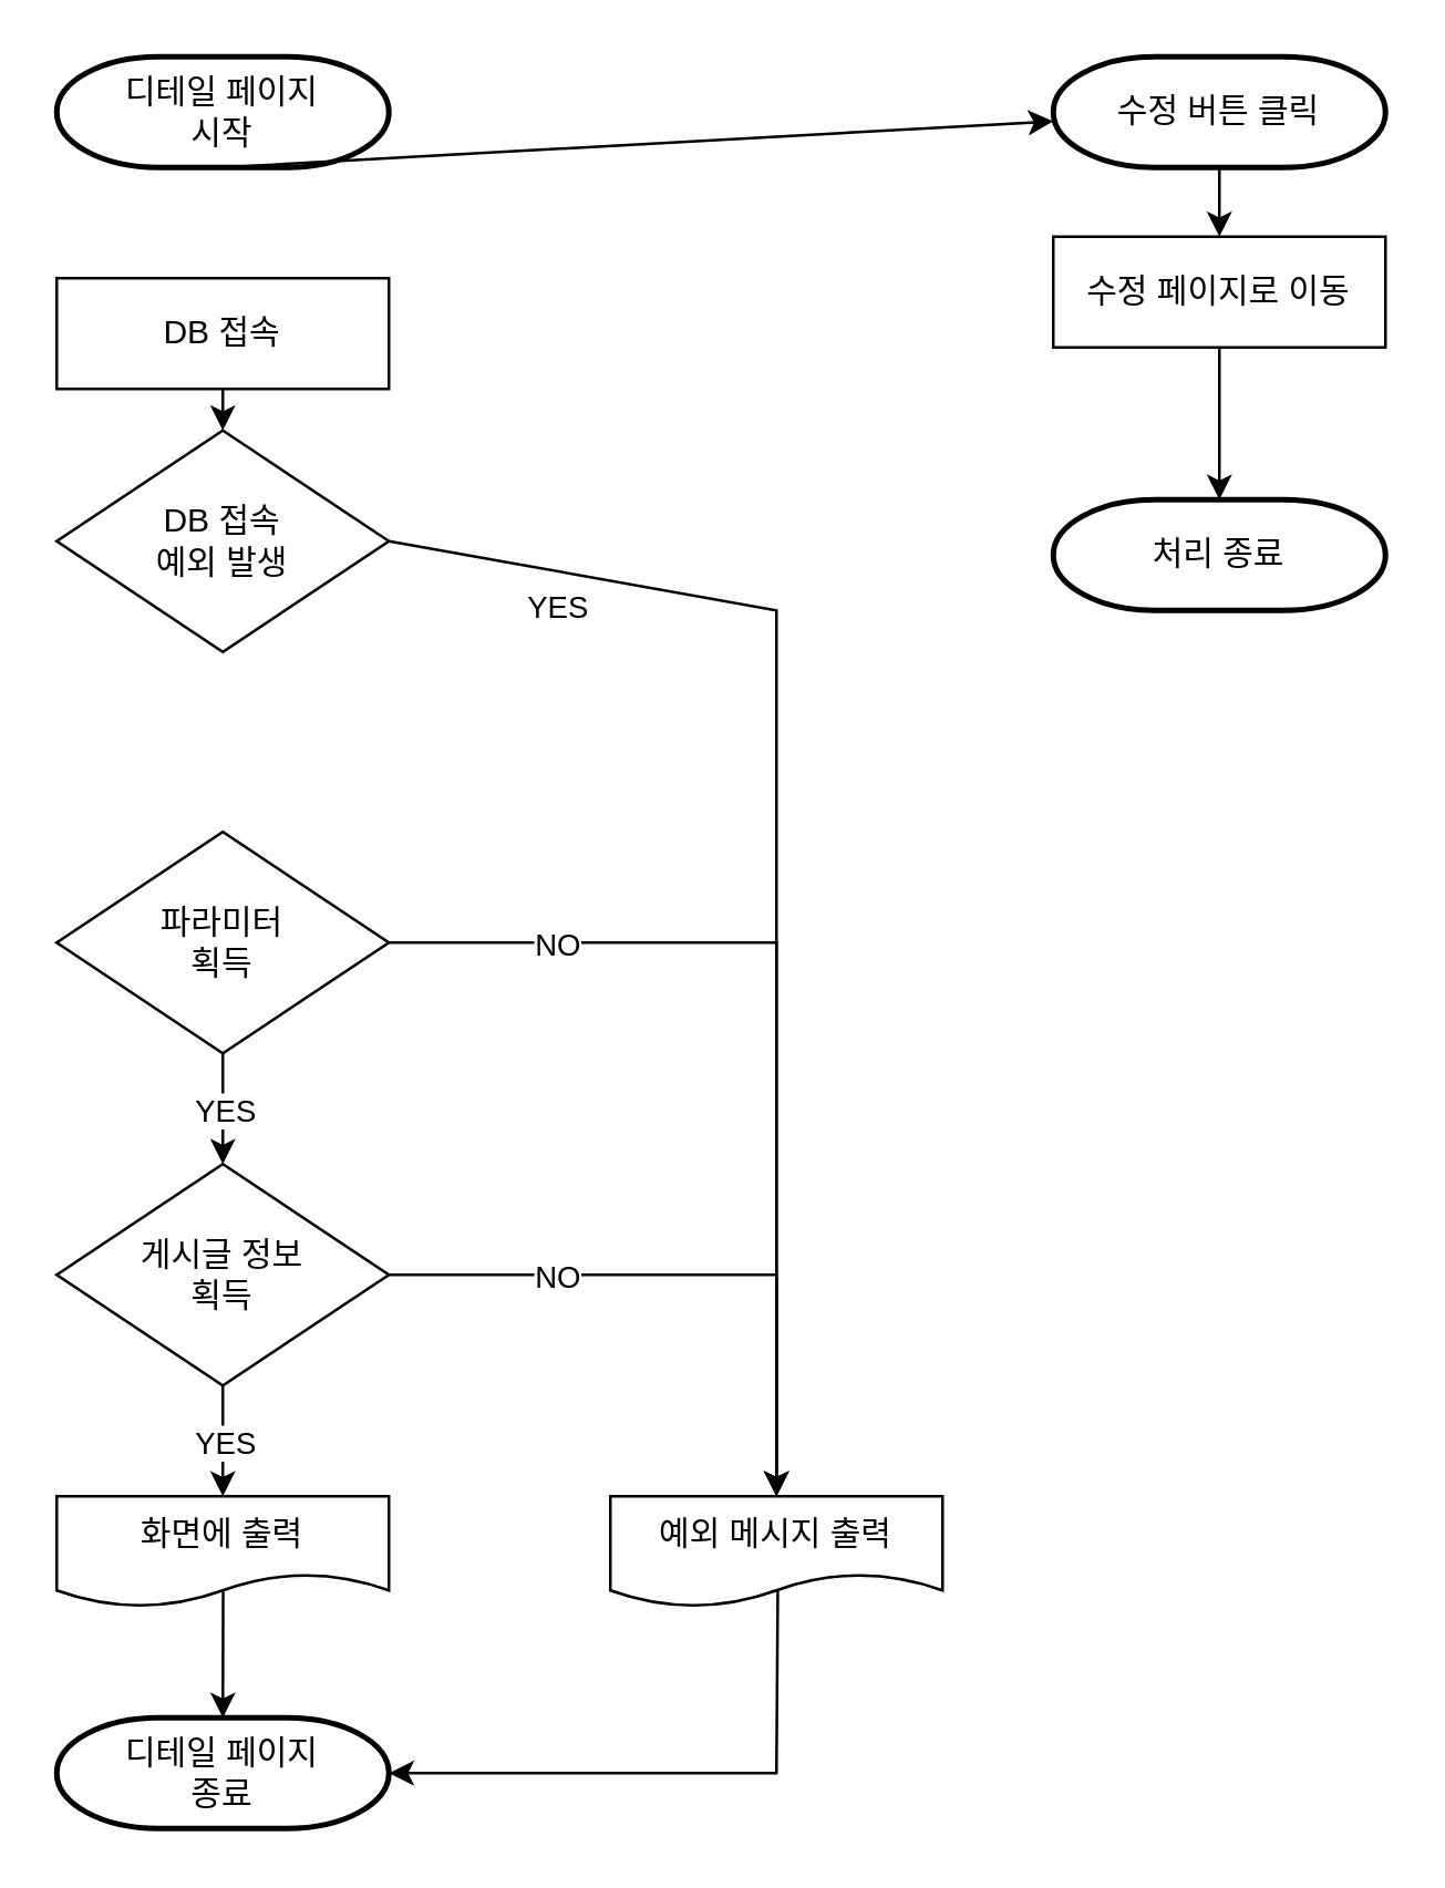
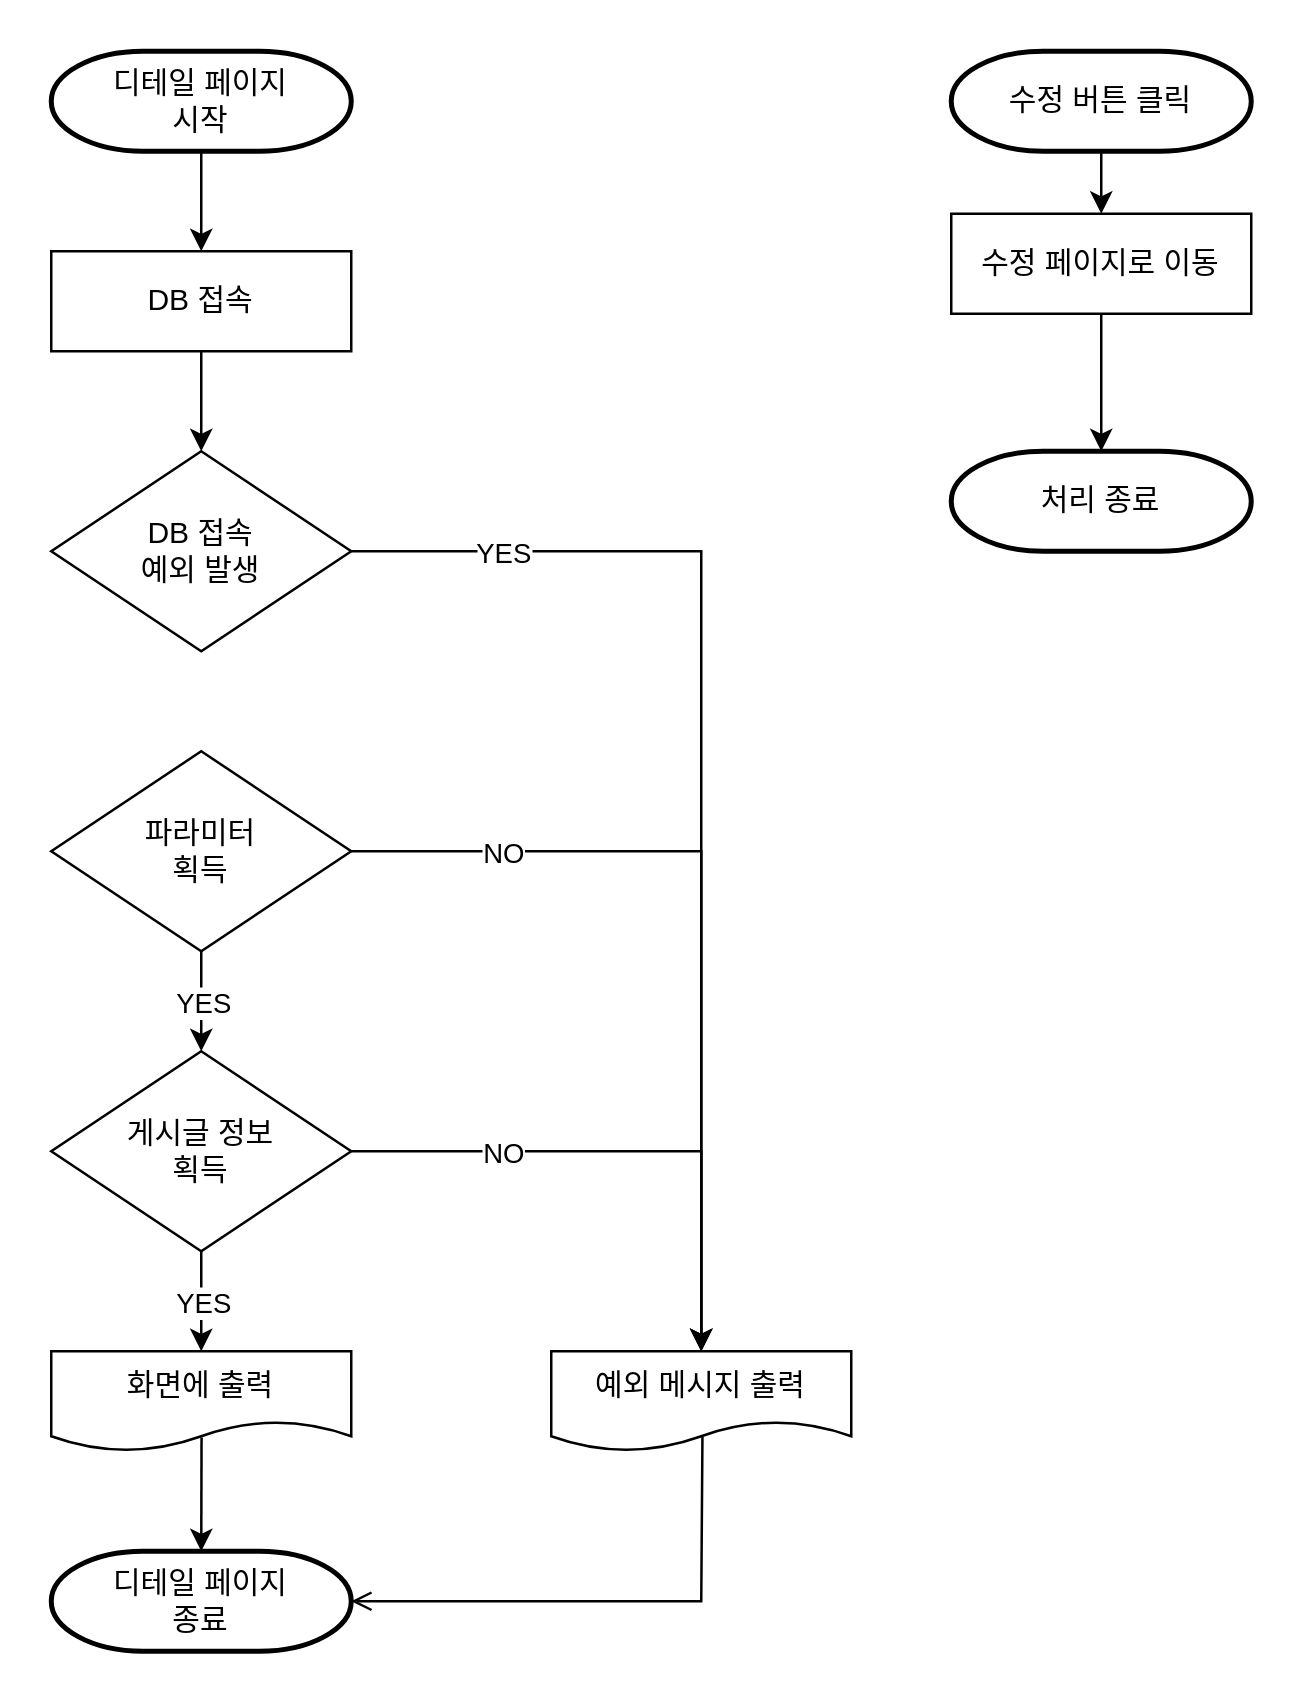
- <mxCell id="10" value="" style="endArrow=classic;html=1;rounded=0;exitX=0.5;exitY=1;exitDx=0;exitDy=0;exitPerimeter=0;" edge="1" parent="1" source="2" target="25"><mxGeometry width="50" height="50" relative="1" as="geometry"><mxPoint x="110" y="170" as="sourcePoint" /><mxPoint x="160" y="120" as="targetPoint" /></mxGeometry></mxCell>
+ <mxCell id="10" value="" style="endArrow=classic;html=1;rounded=0;exitX=0.5;exitY=1;exitDx=0;exitDy=0;exitPerimeter=0;" edge="1" parent="1" source="2" target="3"><mxGeometry width="50" height="50" relative="1" as="geometry"><mxPoint x="110" y="170" as="sourcePoint" /><mxPoint x="160" y="120" as="targetPoint" /></mxGeometry></mxCell>
- <mxCell id="4" value="DB 접속&lt;div&gt;예외 발생&lt;/div&gt;" style="rhombus;whiteSpace=wrap;html=1;" vertex="1" parent="1"><mxGeometry x="20" y="155" width="120" height="80" as="geometry" /></mxCell>
+ <mxCell id="4" value="DB 접속&lt;div&gt;예외 발생&lt;/div&gt;" style="rhombus;whiteSpace=wrap;html=1;" vertex="1" parent="1"><mxGeometry x="20" y="180" width="120" height="80" as="geometry" /></mxCell>
- <mxCell id="23" value="" style="endArrow=classic;html=1;rounded=0;exitX=0.504;exitY=0.853;exitDx=0;exitDy=0;exitPerimeter=0;entryX=1;entryY=0.5;entryDx=0;entryDy=0;entryPerimeter=0;" edge="1" parent="1" source="5" target="6"><mxGeometry width="50" height="50" relative="1" as="geometry"><mxPoint x="160" y="560" as="sourcePoint" /><mxPoint x="210" y="510" as="targetPoint" /><Array as="points"><mxPoint x="280" y="640" /></Array></mxGeometry></mxCell>
+ <mxCell id="23" value="" style="endArrow=open;html=1;rounded=0;exitX=0.504;exitY=0.853;exitDx=0;exitDy=0;exitPerimeter=0;entryX=1;entryY=0.5;entryDx=0;entryDy=0;entryPerimeter=0;" edge="1" parent="1" source="5" target="6"><mxGeometry width="50" height="50" relative="1" as="geometry"><mxPoint x="160" y="560" as="sourcePoint" /><mxPoint x="210" y="510" as="targetPoint" /><Array as="points"><mxPoint x="280" y="640" /></Array></mxGeometry></mxCell>
